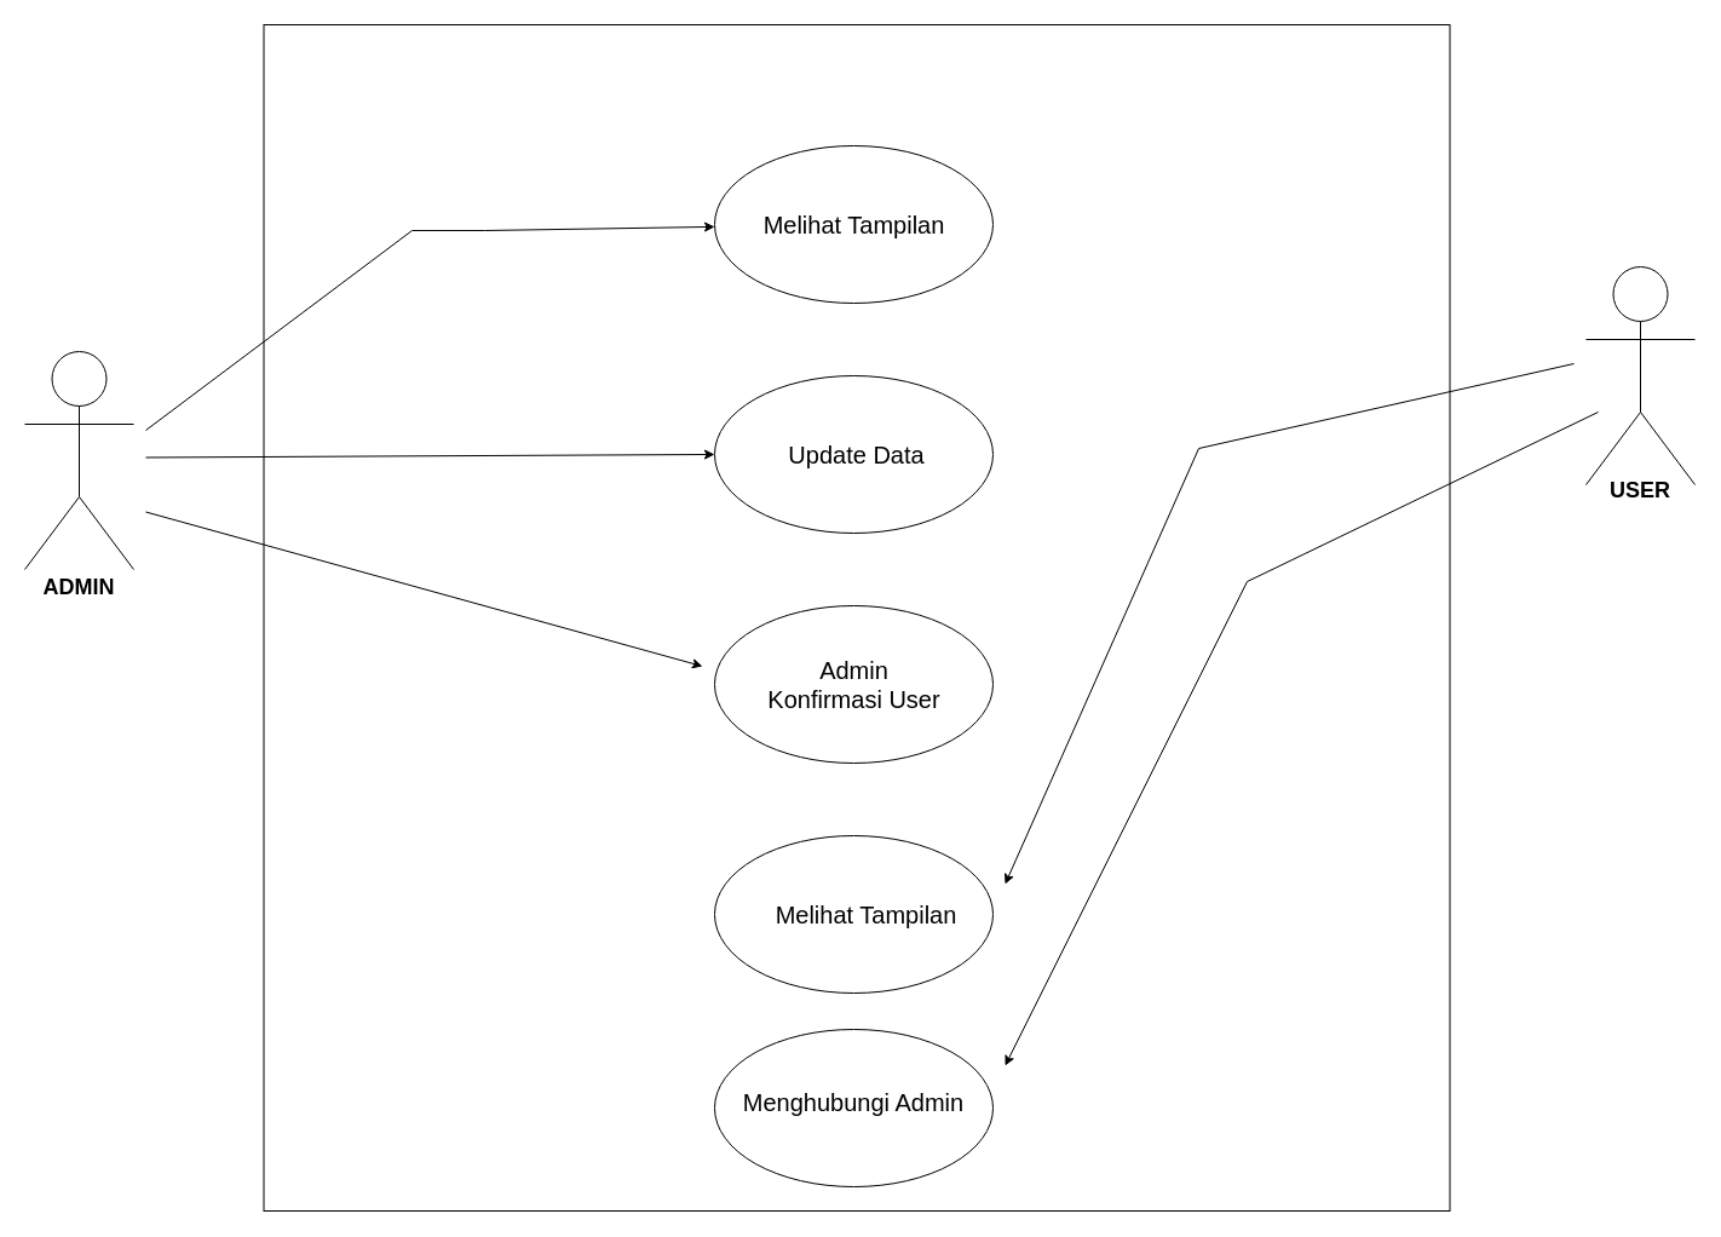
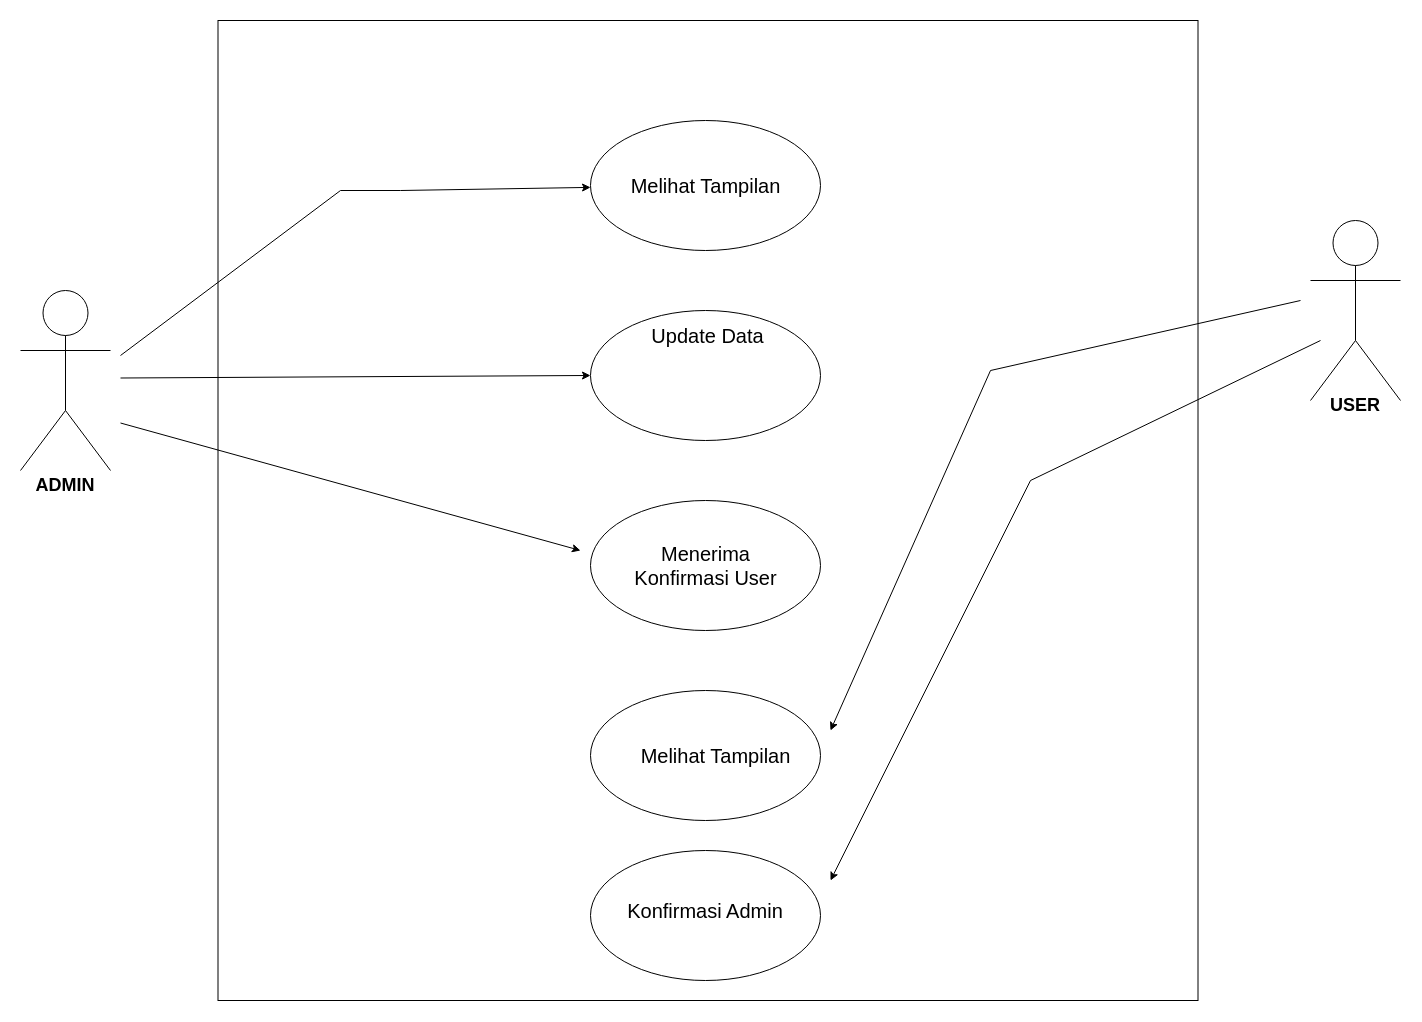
- <mxCell id="12" value="&lt;span style=&quot;font-size: 20px;&quot;&gt;Update Data&lt;/span&gt;" style="text;html=1;align=center;verticalAlign=middle;whiteSpace=wrap;rounded=0;" vertex="1" parent="1"><mxGeometry x="630" y="355" width="155" height="40" as="geometry" /></mxCell>
+ <mxCell id="12" value="&lt;span style=&quot;font-size: 20px;&quot;&gt;Update Data&lt;/span&gt;" style="text;html=1;align=center;verticalAlign=middle;whiteSpace=wrap;rounded=0;" vertex="1" parent="1"><mxGeometry x="630" y="315" width="155" height="40" as="geometry" /></mxCell>
- <mxCell id="14" value="&lt;span style=&quot;font-size: 20px;&quot;&gt;Admin Konfirmasi User&lt;/span&gt;" style="text;html=1;align=center;verticalAlign=middle;whiteSpace=wrap;rounded=0;" vertex="1" parent="1"><mxGeometry x="627.5" y="545" width="155" height="40" as="geometry" /></mxCell>
+ <mxCell id="14" value="&lt;span style=&quot;font-size: 20px;&quot;&gt;Menerima Konfirmasi User&lt;/span&gt;" style="text;html=1;align=center;verticalAlign=middle;whiteSpace=wrap;rounded=0;" vertex="1" parent="1"><mxGeometry x="627.5" y="545" width="155" height="40" as="geometry" /></mxCell>
- <mxCell id="19" value="&lt;span style=&quot;font-size: 20px;&quot;&gt;Menghubungi Admin&lt;/span&gt;" style="text;html=1;align=center;verticalAlign=middle;whiteSpace=wrap;rounded=0;" vertex="1" parent="1"><mxGeometry x="610" y="890" width="190" height="40" as="geometry" /></mxCell>
+ <mxCell id="19" value="&lt;span style=&quot;font-size: 20px;&quot;&gt;Konfirmasi Admin&lt;/span&gt;" style="text;html=1;align=center;verticalAlign=middle;whiteSpace=wrap;rounded=0;" vertex="1" parent="1"><mxGeometry x="610" y="890" width="190" height="40" as="geometry" /></mxCell>
